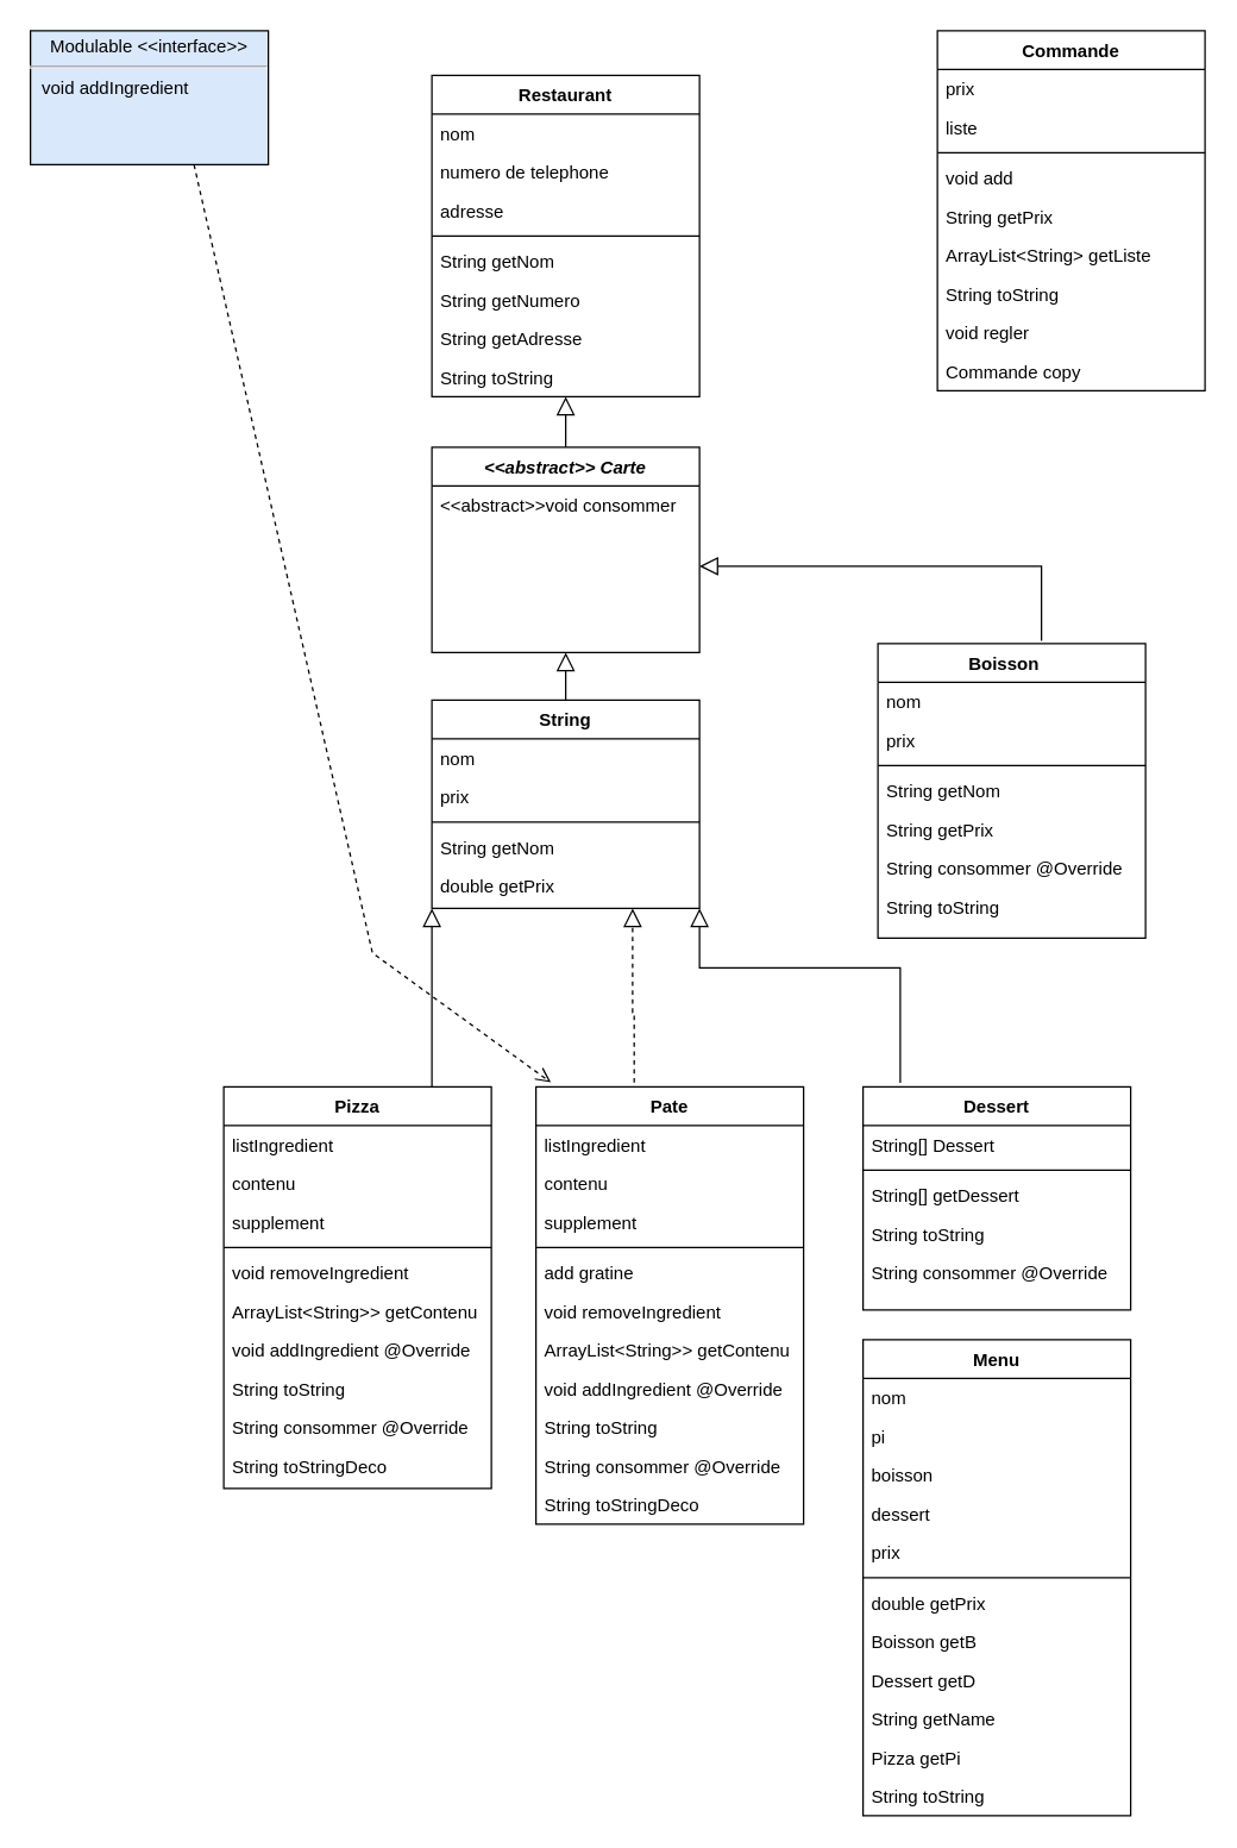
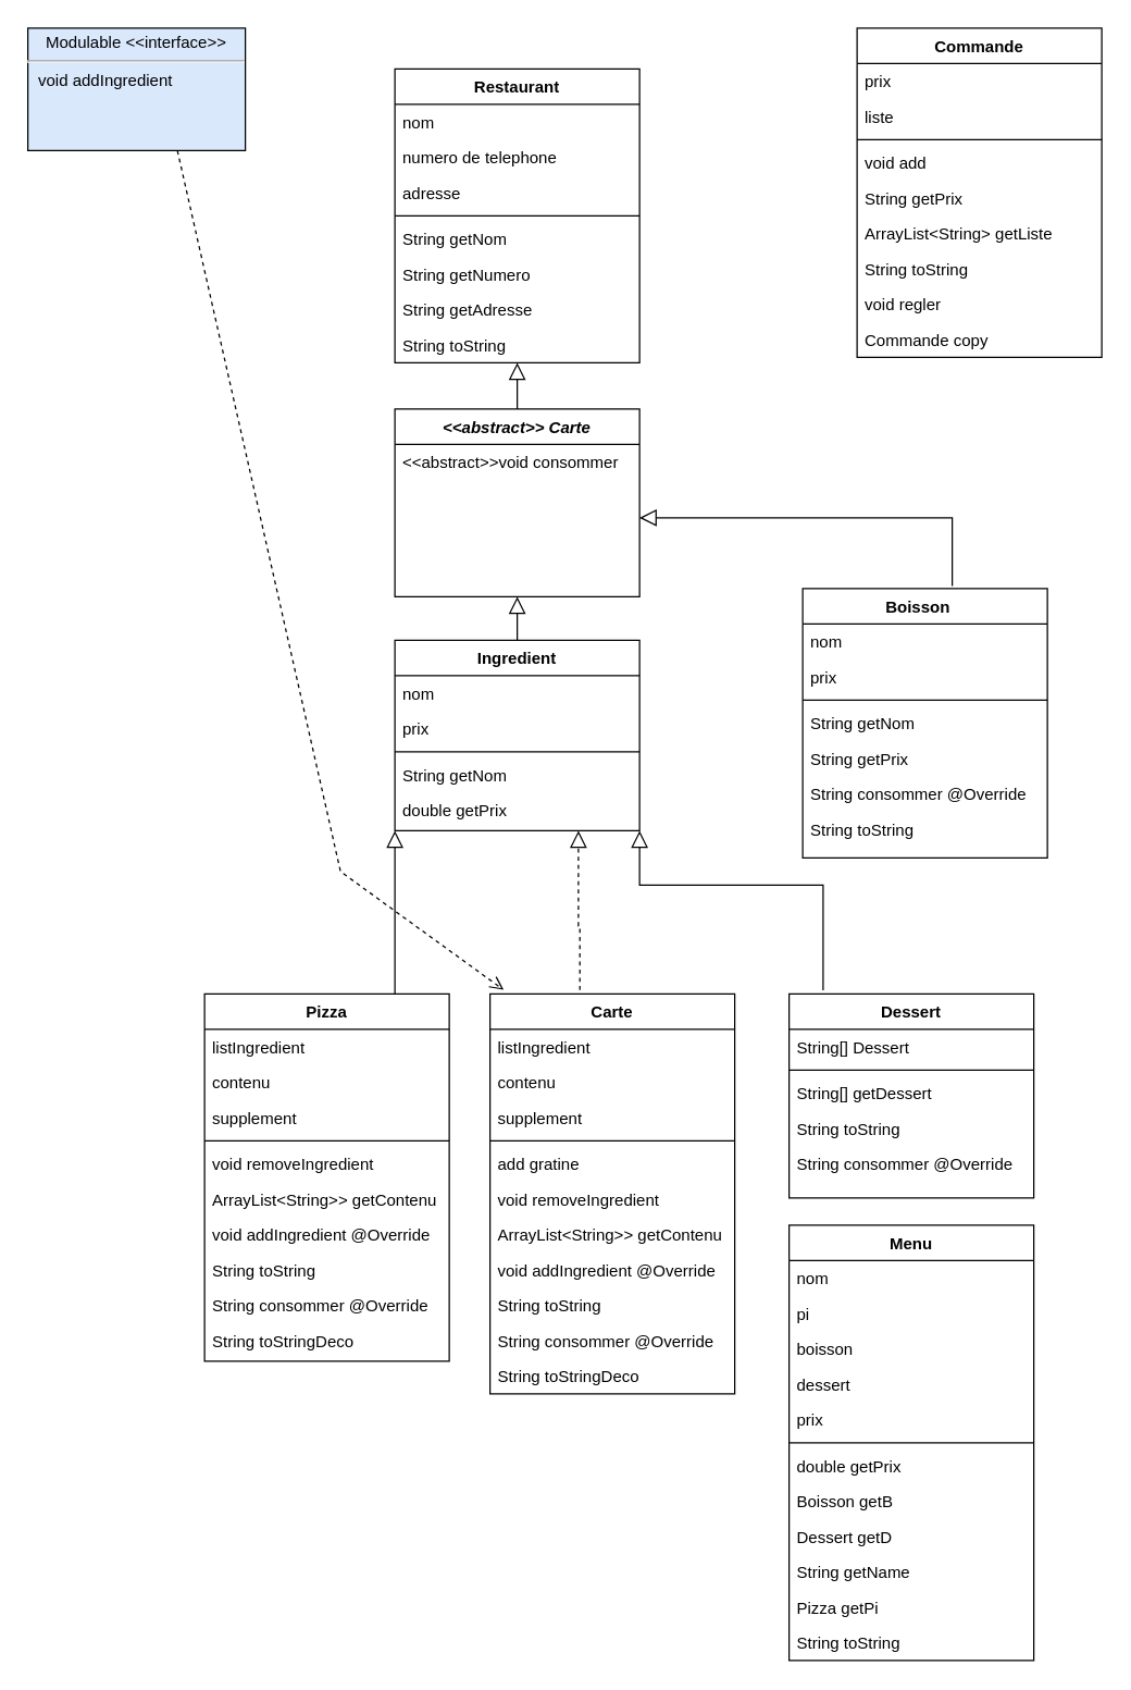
- <mxCell id="14" value="String" style="swimlane;fontStyle=1;align=center;verticalAlign=top;childLayout=stackLayout;horizontal=1;startSize=26;horizontalStack=0;resizeParent=1;resizeLast=0;collapsible=1;marginBottom=0;rounded=0;shadow=0;strokeWidth=1;" parent="1" vertex="1"><mxGeometry x="290" y="470" width="180" height="140" as="geometry"><mxRectangle x="230" y="140" width="160" height="26" as="alternateBounds" /></mxGeometry></mxCell>
+ <mxCell id="14" value="Ingredient" style="swimlane;fontStyle=1;align=center;verticalAlign=top;childLayout=stackLayout;horizontal=1;startSize=26;horizontalStack=0;resizeParent=1;resizeLast=0;collapsible=1;marginBottom=0;rounded=0;shadow=0;strokeWidth=1;" parent="1" vertex="1"><mxGeometry x="290" y="470" width="180" height="140" as="geometry"><mxRectangle x="230" y="140" width="160" height="26" as="alternateBounds" /></mxGeometry></mxCell>
- <mxCell id="34" value="Pate" style="swimlane;fontStyle=1;align=center;verticalAlign=top;childLayout=stackLayout;horizontal=1;startSize=26;horizontalStack=0;resizeParent=1;resizeLast=0;collapsible=1;marginBottom=0;rounded=0;shadow=0;strokeWidth=1;" vertex="1" parent="1"><mxGeometry x="360" y="730" width="180" height="294" as="geometry"><mxRectangle x="230" y="140" width="160" height="26" as="alternateBounds" /></mxGeometry></mxCell>
+ <mxCell id="34" value="Carte" style="swimlane;fontStyle=1;align=center;verticalAlign=top;childLayout=stackLayout;horizontal=1;startSize=26;horizontalStack=0;resizeParent=1;resizeLast=0;collapsible=1;marginBottom=0;rounded=0;shadow=0;strokeWidth=1;" vertex="1" parent="1"><mxGeometry x="360" y="730" width="180" height="294" as="geometry"><mxRectangle x="230" y="140" width="160" height="26" as="alternateBounds" /></mxGeometry></mxCell>
